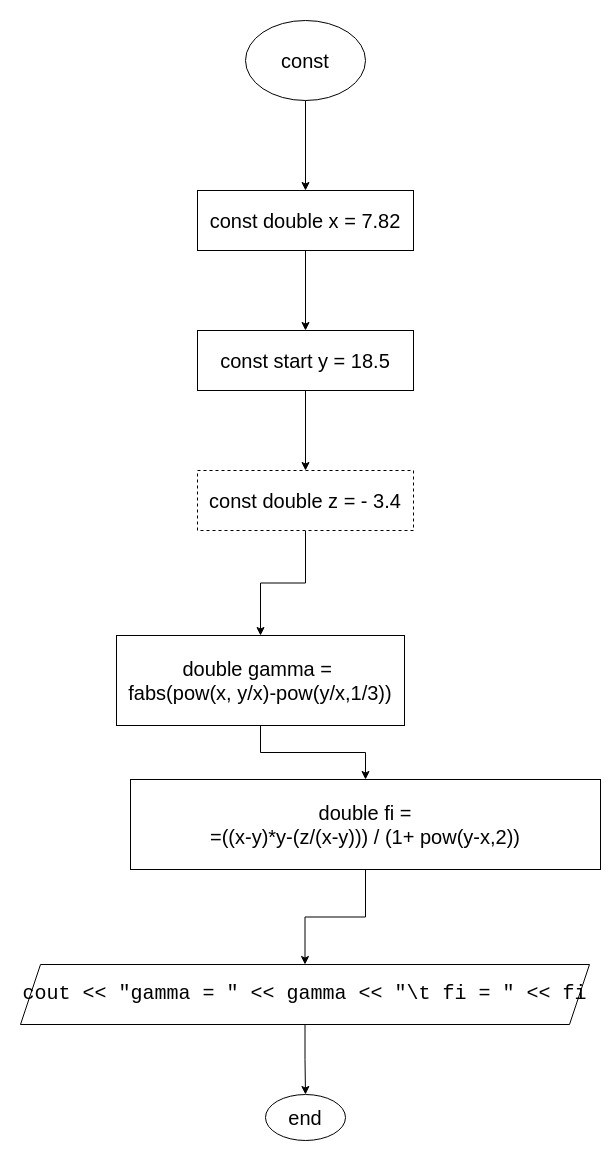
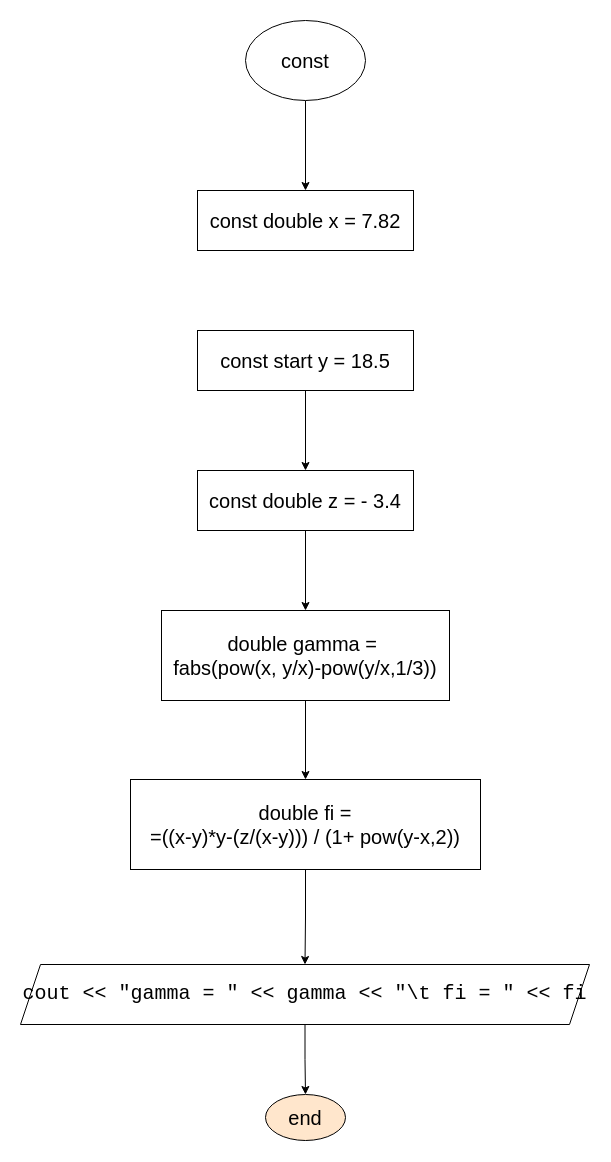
- <mxCell id="4" value="" style="edgeStyle=orthogonalEdgeStyle;rounded=0;orthogonalLoop=1;jettySize=auto;html=1;" parent="1" source="5" target="7" edge="1"><mxGeometry relative="1" as="geometry" /></mxCell>
- <mxCell id="9" value="&lt;font style=&quot;font-size: 20px;&quot;&gt;const double z = - 3.4&lt;/font&gt;" style="whiteSpace=wrap;html=1;dashed=1;" parent="1" vertex="1"><mxGeometry x="197" y="470" width="216" height="60" as="geometry" /></mxCell>
+ <mxCell id="9" value="&lt;font style=&quot;font-size: 20px;&quot;&gt;const double z = - 3.4&lt;/font&gt;" style="whiteSpace=wrap;html=1;" parent="1" vertex="1"><mxGeometry x="197" y="470" width="216" height="60" as="geometry" /></mxCell>
- <mxCell id="11" value="&lt;font style=&quot;font-size: 20px;&quot;&gt;double gamma =&amp;nbsp;&lt;/font&gt;&lt;div&gt;&lt;font style=&quot;font-size: 20px;&quot;&gt;fabs(pow(x, y/x)-pow(y/x,1/3))&lt;/font&gt;&lt;/div&gt;" style="whiteSpace=wrap;html=1;" parent="1" vertex="1"><mxGeometry x="116" y="635" width="288" height="90" as="geometry" /></mxCell>
+ <mxCell id="11" value="&lt;font style=&quot;font-size: 20px;&quot;&gt;double gamma =&amp;nbsp;&lt;/font&gt;&lt;div&gt;&lt;font style=&quot;font-size: 20px;&quot;&gt;fabs(pow(x, y/x)-pow(y/x,1/3))&lt;/font&gt;&lt;/div&gt;" style="whiteSpace=wrap;html=1;" parent="1" vertex="1"><mxGeometry x="161" y="610" width="288" height="90" as="geometry" /></mxCell>
- <mxCell id="13" value="&lt;font style=&quot;font-size: 20px;&quot;&gt;double fi =&lt;/font&gt;&lt;div&gt;&lt;font style=&quot;font-size: 20px;&quot;&gt;=((x-y)*y-(z/(x-y))) / (1+ pow(y-x,2))&lt;/font&gt;&lt;/div&gt;" style="whiteSpace=wrap;html=1;" parent="1" vertex="1"><mxGeometry x="130" y="779" width="470" height="90" as="geometry" /></mxCell>
+ <mxCell id="13" value="&lt;font style=&quot;font-size: 20px;&quot;&gt;double fi =&lt;/font&gt;&lt;div&gt;&lt;font style=&quot;font-size: 20px;&quot;&gt;=((x-y)*y-(z/(x-y))) / (1+ pow(y-x,2))&lt;/font&gt;&lt;/div&gt;" style="whiteSpace=wrap;html=1;" parent="1" vertex="1"><mxGeometry x="130" y="779" width="350" height="90" as="geometry" /></mxCell>
- <mxCell id="16" value="&lt;font style=&quot;font-size: 20px;&quot;&gt;end&lt;/font&gt;" style="ellipse;whiteSpace=wrap;html=1;" parent="1" vertex="1"><mxGeometry x="265" y="1094" width="80" height="46" as="geometry" /></mxCell>
+ <mxCell id="16" value="&lt;font style=&quot;font-size: 20px;&quot;&gt;end&lt;/font&gt;" style="ellipse;whiteSpace=wrap;html=1;fillColor=#ffe6cc;" parent="1" vertex="1"><mxGeometry x="265" y="1094" width="80" height="46" as="geometry" /></mxCell>
